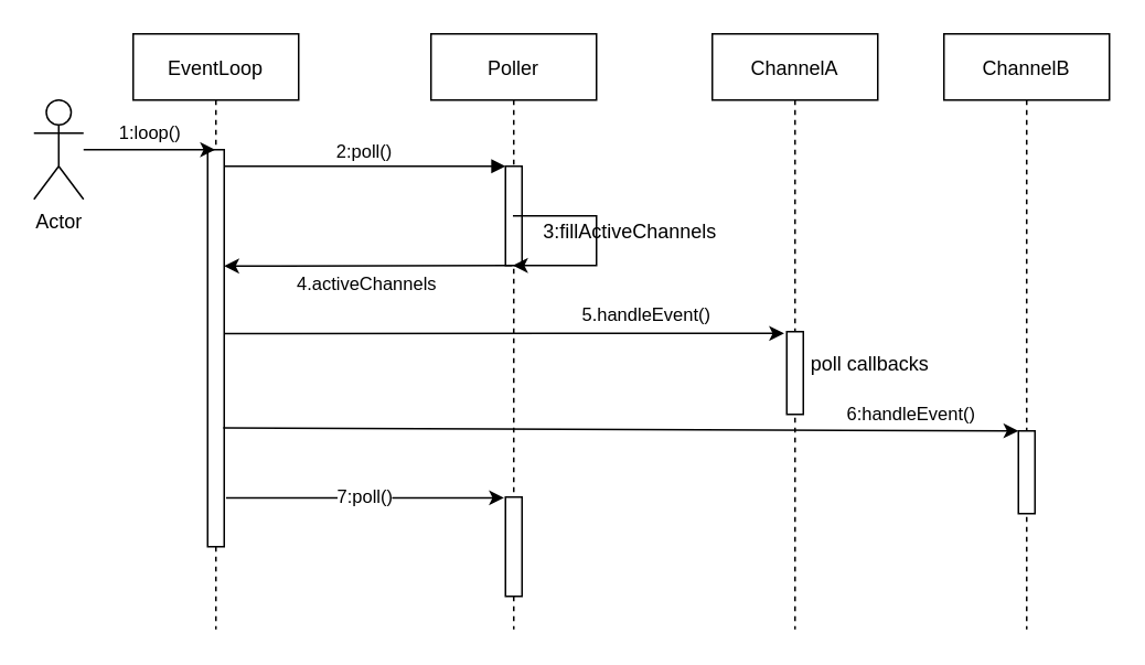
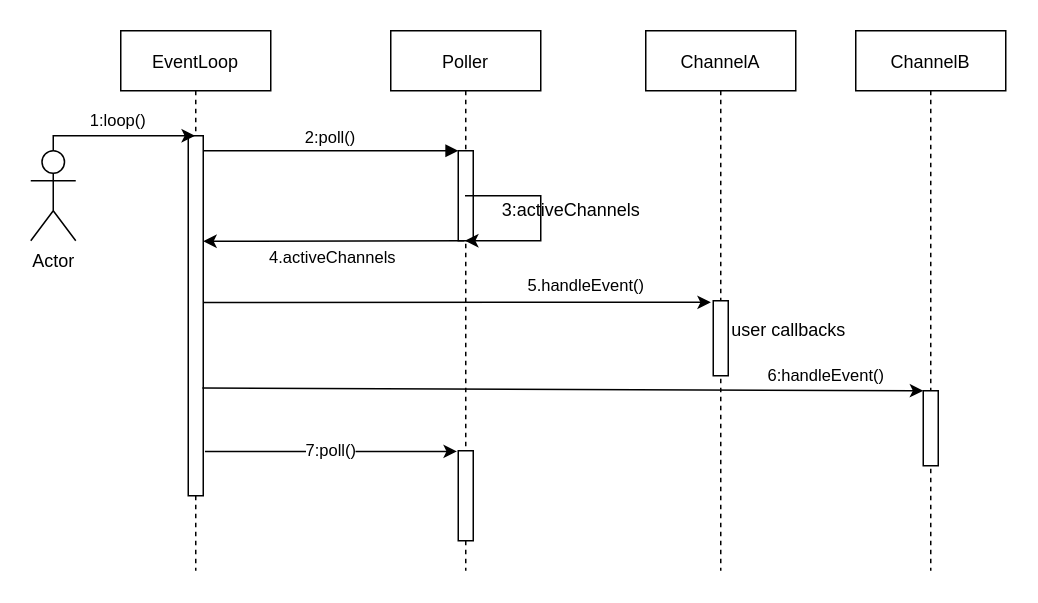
- <mxCell id="8" value="Actor" style="shape=umlActor;verticalLabelPosition=bottom;verticalAlign=top;html=1;outlineConnect=0;" vertex="1" parent="1"><mxGeometry x="20" y="60" width="30" height="60" as="geometry" /></mxCell>
+ <mxCell id="8" value="Actor" style="shape=umlActor;verticalLabelPosition=bottom;verticalAlign=top;html=1;outlineConnect=0;" vertex="1" parent="1"><mxGeometry x="20" y="100" width="30" height="60" as="geometry" /></mxCell>
- <mxCell id="10" value="3:fillActiveChannels" style="text;html=1;align=center;verticalAlign=middle;resizable=0;points=[];autosize=1;strokeColor=none;" vertex="1" parent="1"><mxGeometry x="320" y="130" width="120" height="20" as="geometry" /></mxCell>
+ <mxCell id="10" value="3:activeChannels" style="text;html=1;align=center;verticalAlign=middle;resizable=0;points=[];autosize=1;strokeColor=none;" vertex="1" parent="1"><mxGeometry x="320" y="130" width="120" height="20" as="geometry" /></mxCell>
- <mxCell id="18" value="poll callbacks" style="text;html=1;align=center;verticalAlign=middle;resizable=0;points=[];autosize=1;strokeColor=none;" vertex="1" parent="1"><mxGeometry x="480" y="210" width="90" height="20" as="geometry" /></mxCell>
+ <mxCell id="18" value="user callbacks" style="text;html=1;align=center;verticalAlign=middle;resizable=0;points=[];autosize=1;strokeColor=none;" vertex="1" parent="1"><mxGeometry x="480" y="210" width="90" height="20" as="geometry" /></mxCell>
